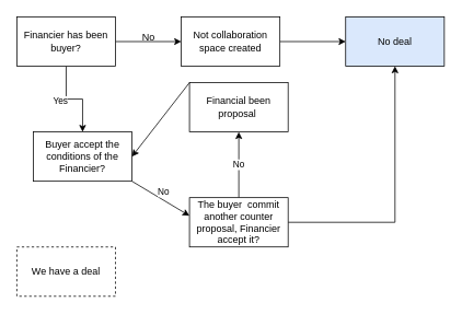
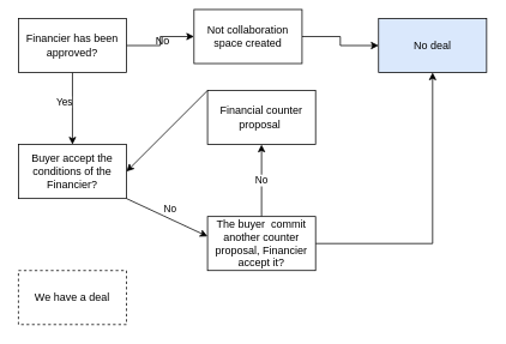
- <mxCell id="5" value="Financier has been buyer?" style="rounded=0;whiteSpace=wrap;html=1;" vertex="1" parent="1"><mxGeometry x="20" y="20" width="120" height="60" as="geometry" /></mxCell>
+ <mxCell id="5" value="Financier has been approved?" style="rounded=0;whiteSpace=wrap;html=1;" vertex="1" parent="1"><mxGeometry x="20" y="20" width="120" height="60" as="geometry" /></mxCell>
- <mxCell id="9" value="Not collaboration space created" style="whiteSpace=wrap;html=1;rounded=0;" vertex="1" parent="1"><mxGeometry x="220" y="20" width="120" height="60" as="geometry" /></mxCell>
+ <mxCell id="9" value="Not collaboration space created" style="whiteSpace=wrap;html=1;rounded=0;" vertex="1" parent="1"><mxGeometry x="215" y="10" width="120" height="60" as="geometry" /></mxCell>
- <mxCell id="17" value="Financial been proposal&amp;nbsp;" style="whiteSpace=wrap;html=1;rounded=0;" vertex="1" parent="1"><mxGeometry x="230" y="100" width="120" height="60" as="geometry" /></mxCell>
+ <mxCell id="17" value="Financial counter proposal&amp;nbsp;" style="whiteSpace=wrap;html=1;rounded=0;" vertex="1" parent="1"><mxGeometry x="230" y="100" width="120" height="60" as="geometry" /></mxCell>
- <mxCell id="7" value="Buyer accept the conditions of the Financier?" style="whiteSpace=wrap;html=1;rounded=0;" vertex="1" parent="1"><mxGeometry x="40" y="160" width="120" height="60" as="geometry" /></mxCell>
+ <mxCell id="7" value="Buyer accept the conditions of the Financier?" style="whiteSpace=wrap;html=1;rounded=0;" vertex="1" parent="1"><mxGeometry x="20" y="160" width="120" height="60" as="geometry" /></mxCell>
